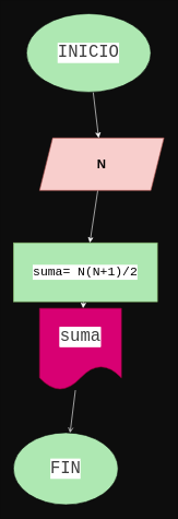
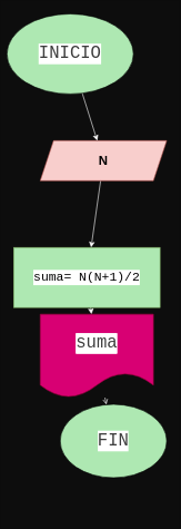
- <mxCell id="9" value="INICIO" style="ellipse;whiteSpace=wrap;html=1;rounded=1;labelBackgroundColor=#FFFFFF;sketch=0;fontFamily=Courier New;fontSize=26;fontColor=#3D3D3D;fillColor=#AEE8B2;" vertex="1" parent="1"><mxGeometry x="40" y="20" width="190" height="120" as="geometry" /></mxCell>
+ <mxCell id="9" value="INICIO" style="ellipse;whiteSpace=wrap;html=1;rounded=1;labelBackgroundColor=#FFFFFF;sketch=0;fontFamily=Courier New;fontSize=26;fontColor=#3D3D3D;fillColor=#AEE8B2;" vertex="1" parent="1"><mxGeometry x="10" y="20" width="190" height="120" as="geometry" /></mxCell>
- <mxCell id="3" value="&lt;font style=&quot;font-size: 19px;&quot;&gt;&lt;b&gt;N&lt;/b&gt;&lt;/font&gt;" style="shape=parallelogram;perimeter=parallelogramPerimeter;whiteSpace=wrap;html=1;fixedSize=1;fillColor=#f8cecc;strokeColor=#b85450;rounded=0;" vertex="1" parent="1"><mxGeometry x="60" y="210" width="190" height="80" as="geometry" /></mxCell>
+ <mxCell id="3" value="&lt;font style=&quot;font-size: 19px;&quot;&gt;&lt;b&gt;N&lt;/b&gt;&lt;/font&gt;" style="shape=parallelogram;perimeter=parallelogramPerimeter;whiteSpace=wrap;html=1;fixedSize=1;fillColor=#f8cecc;strokeColor=#b85450;rounded=0;" vertex="1" parent="1"><mxGeometry x="60" y="210" width="190" height="60" as="geometry" /></mxCell>
- <mxCell id="7" value="&lt;font style=&quot;font-size: 26px; background-color: rgb(255, 255, 255);&quot; color=&quot;#3d3d3d&quot;&gt;suma&lt;/font&gt;" style="shape=document;whiteSpace=wrap;html=1;boundedLbl=1;fontSize=19;fontFamily=Courier New;fillColor=#d80073;strokeColor=#A50040;rounded=0;labelBackgroundColor=#FFFFFF;fontColor=#ffffff;" vertex="1" parent="1"><mxGeometry x="60" y="470" width="125" height="125" as="geometry" /></mxCell>
+ <mxCell id="7" value="&lt;font style=&quot;font-size: 26px; background-color: rgb(255, 255, 255);&quot; color=&quot;#3d3d3d&quot;&gt;suma&lt;/font&gt;" style="shape=document;whiteSpace=wrap;html=1;boundedLbl=1;fontSize=19;fontFamily=Courier New;fillColor=#d80073;strokeColor=#A50040;rounded=0;labelBackgroundColor=#FFFFFF;fontColor=#ffffff;" vertex="1" parent="1"><mxGeometry x="60" y="470" width="170" height="125" as="geometry" /></mxCell>
- <mxCell id="10" value="FIN" style="ellipse;whiteSpace=wrap;html=1;rounded=1;labelBackgroundColor=#FFFFFF;sketch=0;fontFamily=Courier New;fontSize=26;fontColor=#3D3D3D;fillColor=#AEE8B2;" vertex="1" parent="1"><mxGeometry x="20" y="660" width="160" height="110" as="geometry" /></mxCell>
+ <mxCell id="10" value="FIN" style="ellipse;whiteSpace=wrap;html=1;rounded=1;labelBackgroundColor=#FFFFFF;sketch=0;fontFamily=Courier New;fontSize=26;fontColor=#3D3D3D;fillColor=#AEE8B2;" vertex="1" parent="1"><mxGeometry x="90" y="605" width="160" height="110" as="geometry" /></mxCell>
